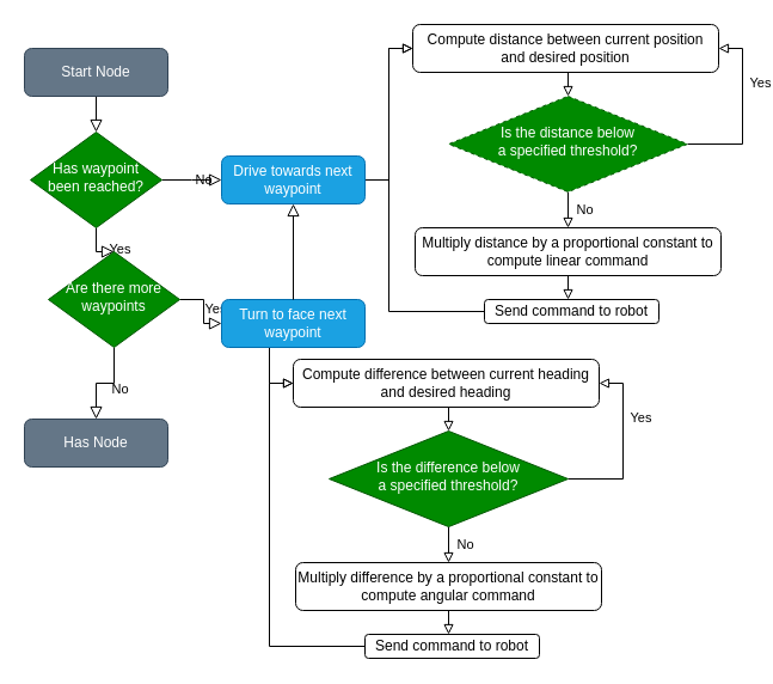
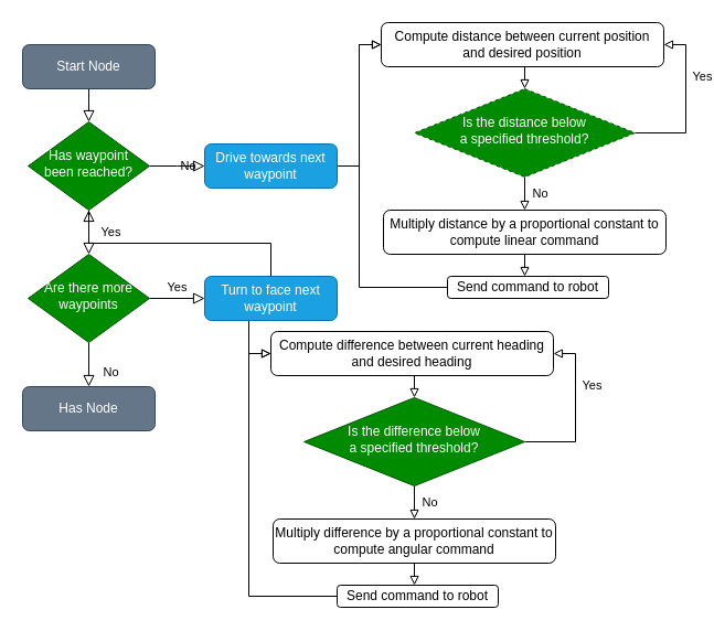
- <mxCell id="15" value="" style="rounded=0;html=1;jettySize=auto;orthogonalLoop=1;fontSize=11;endArrow=block;endFill=0;endSize=8;strokeWidth=1;shadow=0;labelBackgroundColor=none;edgeStyle=orthogonalEdgeStyle;exitX=0.5;exitY=0;exitDx=0;exitDy=0;entryX=0.5;entryY=1;entryDx=0;entryDy=0;" edge="1" parent="1" source="12" target="14"><mxGeometry y="20" relative="1" as="geometry"><mxPoint as="offset" /><mxPoint x="90" y="200" as="sourcePoint" /><mxPoint x="90" y="240" as="targetPoint" /></mxGeometry></mxCell>
+ <mxCell id="15" value="" style="rounded=0;html=1;jettySize=auto;orthogonalLoop=1;fontSize=11;endArrow=block;endFill=0;endSize=8;strokeWidth=1;shadow=0;labelBackgroundColor=none;edgeStyle=orthogonalEdgeStyle;exitX=0.5;exitY=0;exitDx=0;exitDy=0;" edge="1" parent="1" source="12" target="6"><mxGeometry y="20" relative="1" as="geometry"><mxPoint as="offset" /><mxPoint x="90" y="200" as="sourcePoint" /><mxPoint x="90" y="240" as="targetPoint" /></mxGeometry></mxCell>
- <mxCell id="9" value="Are there more waypoints" style="rhombus;whiteSpace=wrap;html=1;shadow=0;fontFamily=Helvetica;fontSize=12;align=center;strokeWidth=1;spacing=6;spacingTop=-4;fillColor=#008a00;strokeColor=#005700;fontColor=#ffffff;" parent="1" vertex="1"><mxGeometry x="40" y="210" width="110" height="80" as="geometry" /></mxCell>
+ <mxCell id="9" value="Are there more waypoints" style="rhombus;whiteSpace=wrap;html=1;shadow=0;fontFamily=Helvetica;fontSize=12;align=center;strokeWidth=1;spacing=6;spacingTop=-4;fillColor=#008a00;strokeColor=#005700;fontColor=#ffffff;" parent="1" vertex="1"><mxGeometry x="25" y="230" width="110" height="80" as="geometry" /></mxCell>
